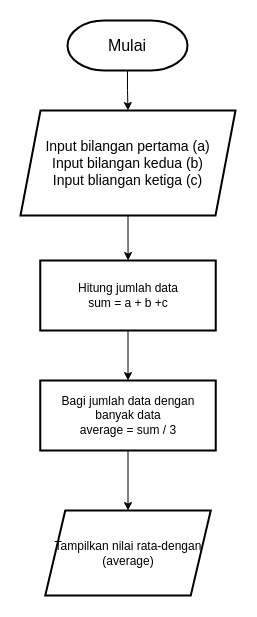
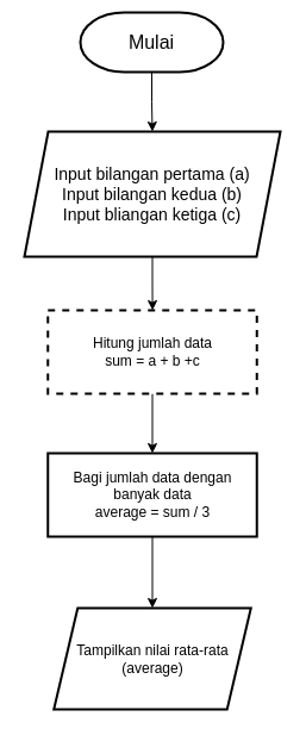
- <mxCell id="3" value="&lt;font style=&quot;font-size: 16px;&quot;&gt;Mulai&lt;/font&gt;" style="strokeWidth=2;html=1;shape=mxgraph.flowchart.terminator;whiteSpace=wrap;" vertex="1" parent="1"><mxGeometry x="67" y="20" width="120" height="50" as="geometry" /></mxCell>
+ <mxCell id="3" value="&lt;font style=&quot;font-size: 16px;&quot;&gt;Mulai&lt;/font&gt;" style="strokeWidth=2;html=1;shape=mxgraph.flowchart.terminator;whiteSpace=wrap;" vertex="1" parent="1"><mxGeometry x="67" y="10" width="120" height="50" as="geometry" /></mxCell>
- <mxCell id="7" value="Hitung jumlah data&lt;div&gt;sum = a + b +c&lt;/div&gt;" style="whiteSpace=wrap;html=1;strokeWidth=2;" vertex="1" parent="1"><mxGeometry x="39.75" y="260" width="175.5" height="70" as="geometry" /></mxCell>
+ <mxCell id="7" value="Hitung jumlah data&lt;div&gt;sum = a + b +c&lt;/div&gt;" style="whiteSpace=wrap;html=1;strokeWidth=2;dashed=1;" vertex="1" parent="1"><mxGeometry x="39.75" y="260" width="175.5" height="70" as="geometry" /></mxCell>
- <mxCell id="10" value="&lt;font style=&quot;font-size: 12px;&quot;&gt;Tampilkan nilai rata-dengan&lt;/font&gt;&lt;div style=&quot;&quot;&gt;&lt;font style=&quot;font-size: 12px;&quot;&gt;(average)&lt;/font&gt;&lt;/div&gt;" style="shape=parallelogram;perimeter=parallelogramPerimeter;whiteSpace=wrap;html=1;fixedSize=1;strokeWidth=2;" vertex="1" parent="1"><mxGeometry x="44.75" y="510" width="165.5" height="85" as="geometry" /></mxCell>
+ <mxCell id="10" value="&lt;font style=&quot;font-size: 12px;&quot;&gt;Tampilkan nilai rata-rata&lt;/font&gt;&lt;div style=&quot;&quot;&gt;&lt;font style=&quot;font-size: 12px;&quot;&gt;(average)&lt;/font&gt;&lt;/div&gt;" style="shape=parallelogram;perimeter=parallelogramPerimeter;whiteSpace=wrap;html=1;fixedSize=1;strokeWidth=2;" vertex="1" parent="1"><mxGeometry x="44.75" y="510" width="165.5" height="85" as="geometry" /></mxCell>
